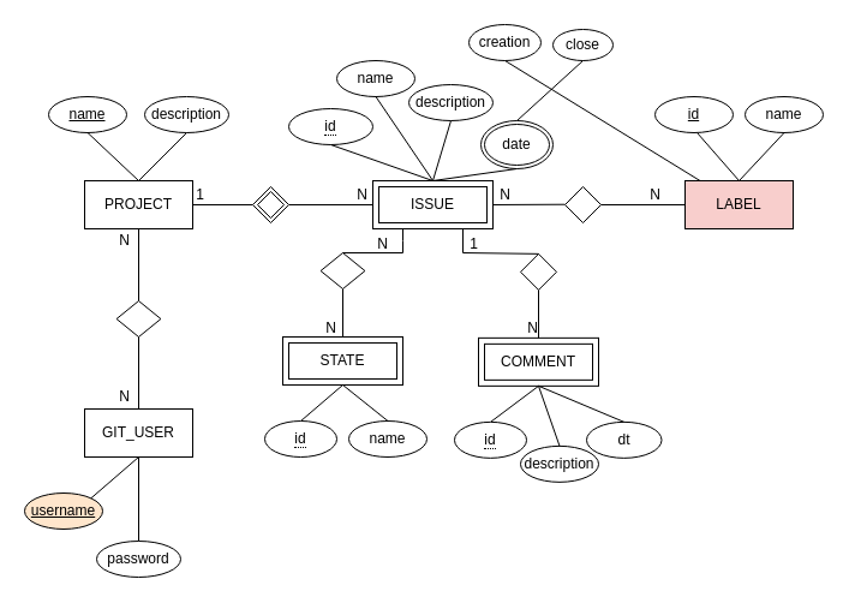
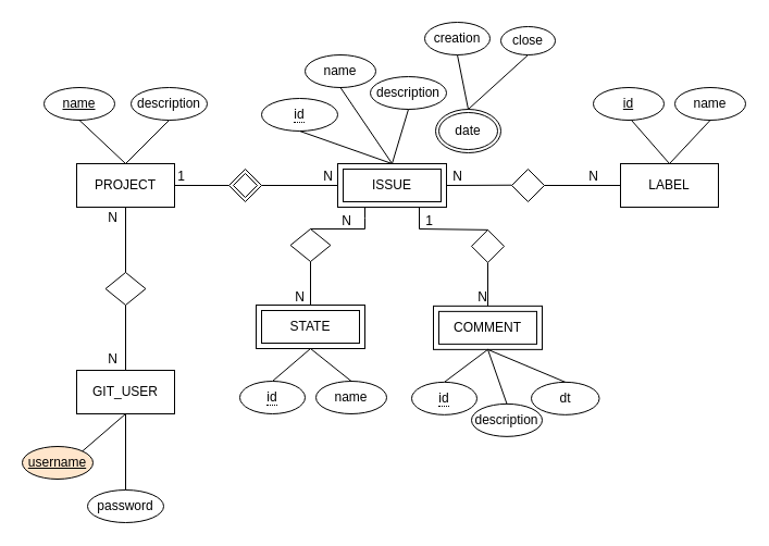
- <mxCell id="14" value="" style="endArrow=none;html=1;exitX=0.5;exitY=1;exitDx=0;exitDy=0;" parent="1" source="13" target="40" edge="1"><mxGeometry width="50" height="50" relative="1" as="geometry"><mxPoint x="630" y="140" as="sourcePoint" /><mxPoint x="590" y="170" as="targetPoint" /></mxGeometry></mxCell>
+ <mxCell id="14" value="" style="endArrow=none;html=1;exitX=0.5;exitY=1;exitDx=0;exitDy=0;entryX=0.5;entryY=0;entryDx=0;entryDy=0;" parent="1" source="13" target="11" edge="1"><mxGeometry width="50" height="50" relative="1" as="geometry"><mxPoint x="630" y="140" as="sourcePoint" /><mxPoint x="590" y="170" as="targetPoint" /></mxGeometry></mxCell>
- <mxCell id="28" value="" style="endArrow=none;html=1;exitX=0.5;exitY=1;exitDx=0;exitDy=0;entryX=0.5;entryY=0;entryDx=0;entryDy=0;" parent="1" source="11" target="7" edge="1"><mxGeometry width="50" height="50" relative="1" as="geometry"><mxPoint x="410" y="105" as="sourcePoint" /><mxPoint x="370" y="155" as="targetPoint" /></mxGeometry></mxCell>
- <mxCell id="40" value="LABEL" style="rounded=0;whiteSpace=wrap;html=1;fillColor=#f8cecc;" parent="1" vertex="1"><mxGeometry x="570" y="150" width="90" height="40" as="geometry" /></mxCell>
+ <mxCell id="40" value="LABEL" style="rounded=0;whiteSpace=wrap;html=1;" parent="1" vertex="1"><mxGeometry x="570" y="150" width="90" height="40" as="geometry" /></mxCell>
